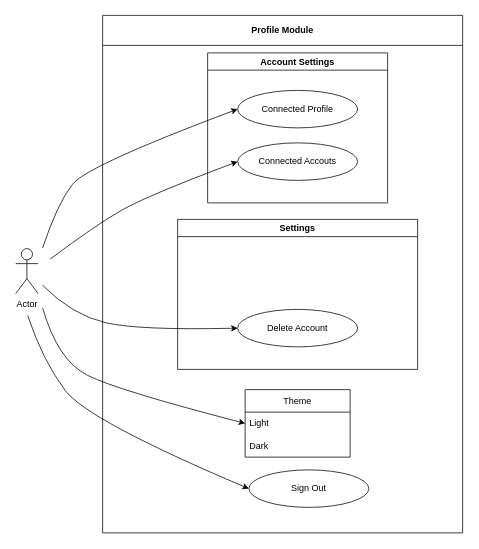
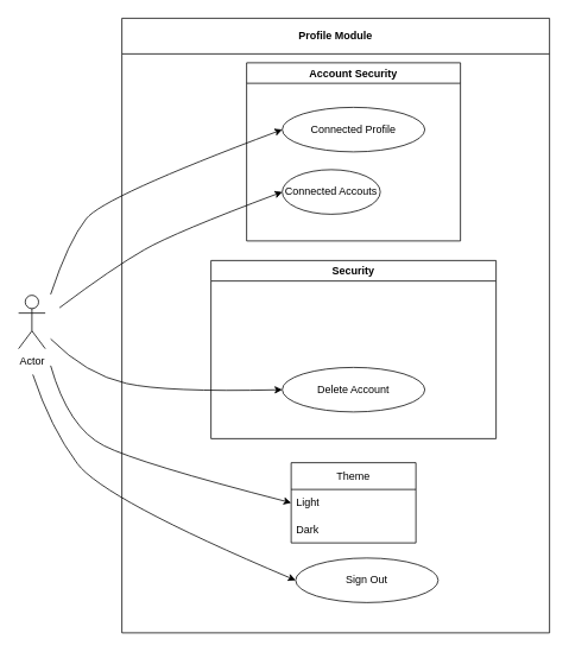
- <mxCell id="3" value="Account Settings" style="swimlane;whiteSpace=wrap;html=1;" vertex="1" parent="2"><mxGeometry x="140" y="50" width="240" height="200" as="geometry" /></mxCell>
+ <mxCell id="3" value="Account Security" style="swimlane;whiteSpace=wrap;html=1;" vertex="1" parent="2"><mxGeometry x="140" y="50" width="240" height="200" as="geometry" /></mxCell>
- <mxCell id="5" value="Connected Accouts" style="ellipse;whiteSpace=wrap;html=1;" vertex="1" parent="3"><mxGeometry x="40" y="120" width="160" height="50" as="geometry" /></mxCell>
+ <mxCell id="5" value="Connected Accouts" style="ellipse;whiteSpace=wrap;html=1;" vertex="1" parent="3"><mxGeometry x="40" y="120" width="110" height="50" as="geometry" /></mxCell>
- <mxCell id="6" value="Settings" style="swimlane;whiteSpace=wrap;html=1;" vertex="1" parent="2"><mxGeometry x="100" y="272" width="320" height="200" as="geometry" /></mxCell>
+ <mxCell id="6" value="Security" style="swimlane;whiteSpace=wrap;html=1;" vertex="1" parent="2"><mxGeometry x="100" y="272" width="320" height="200" as="geometry" /></mxCell>
